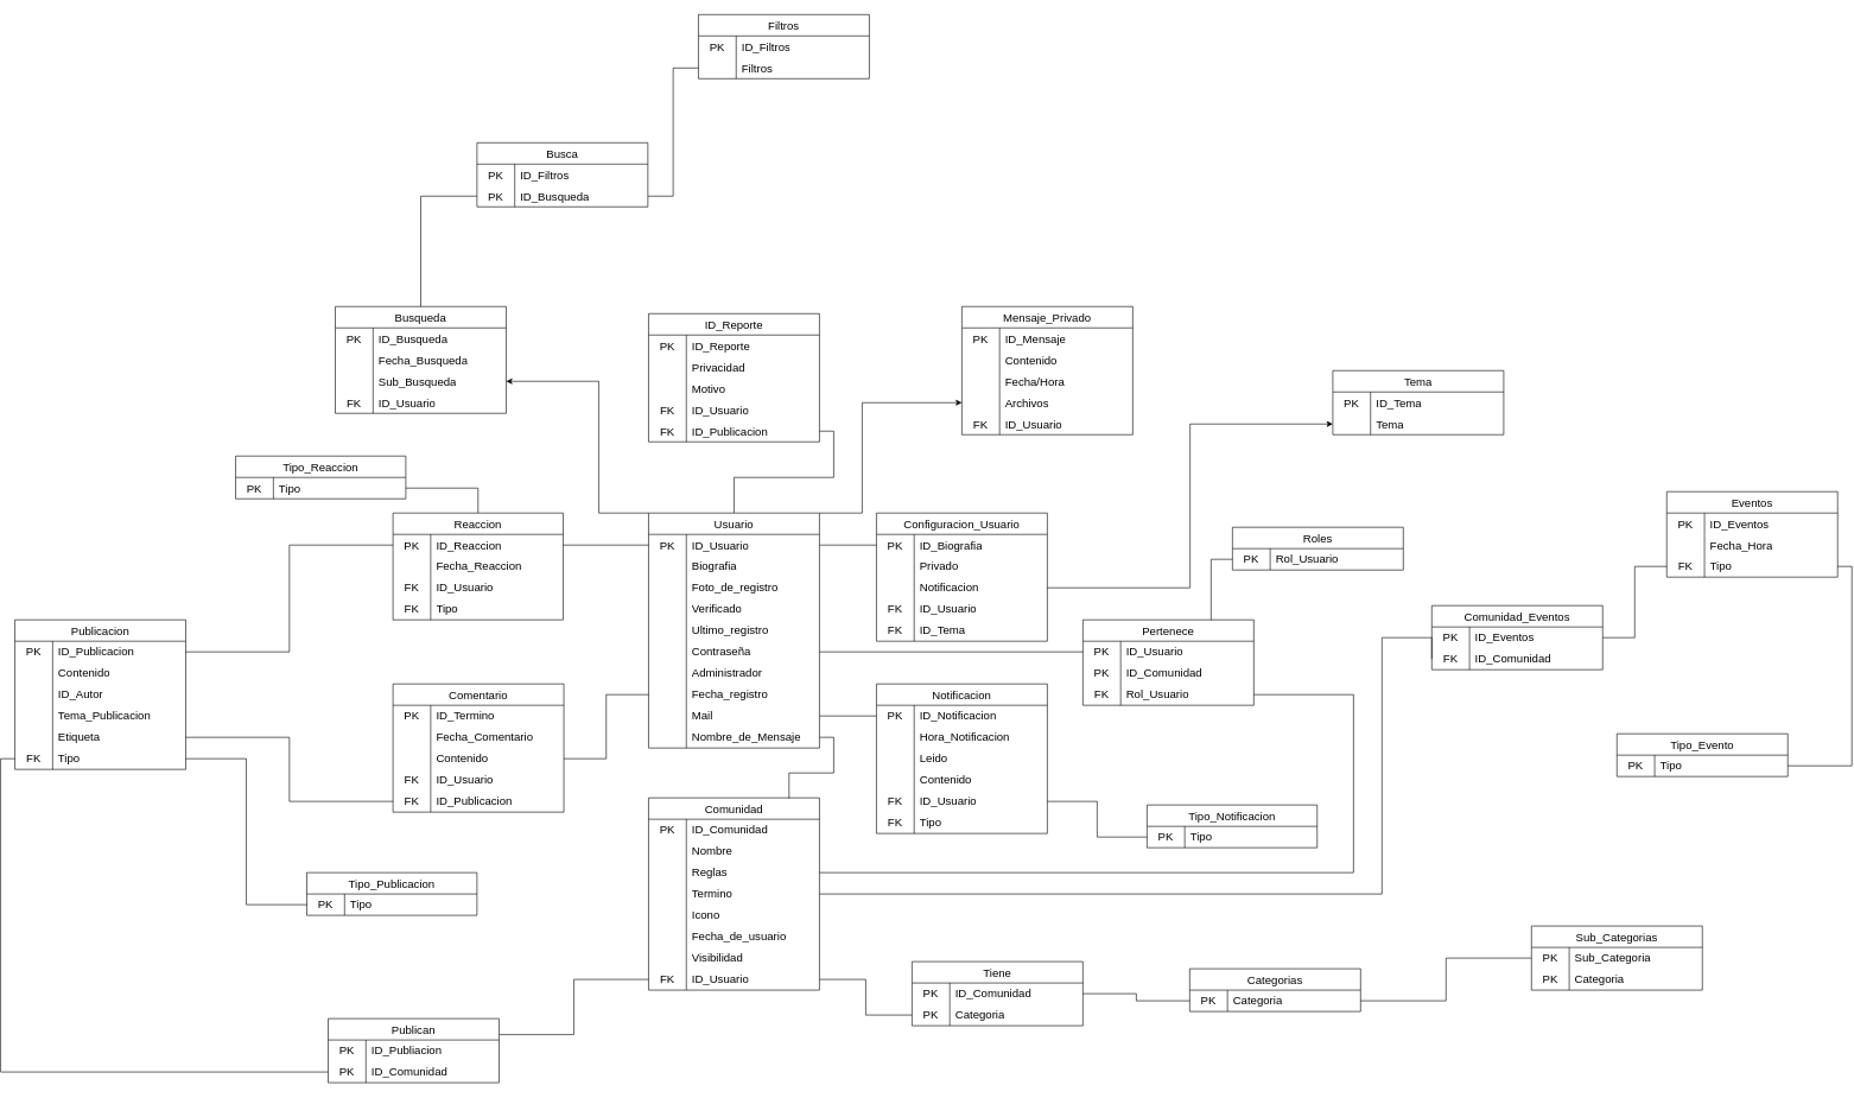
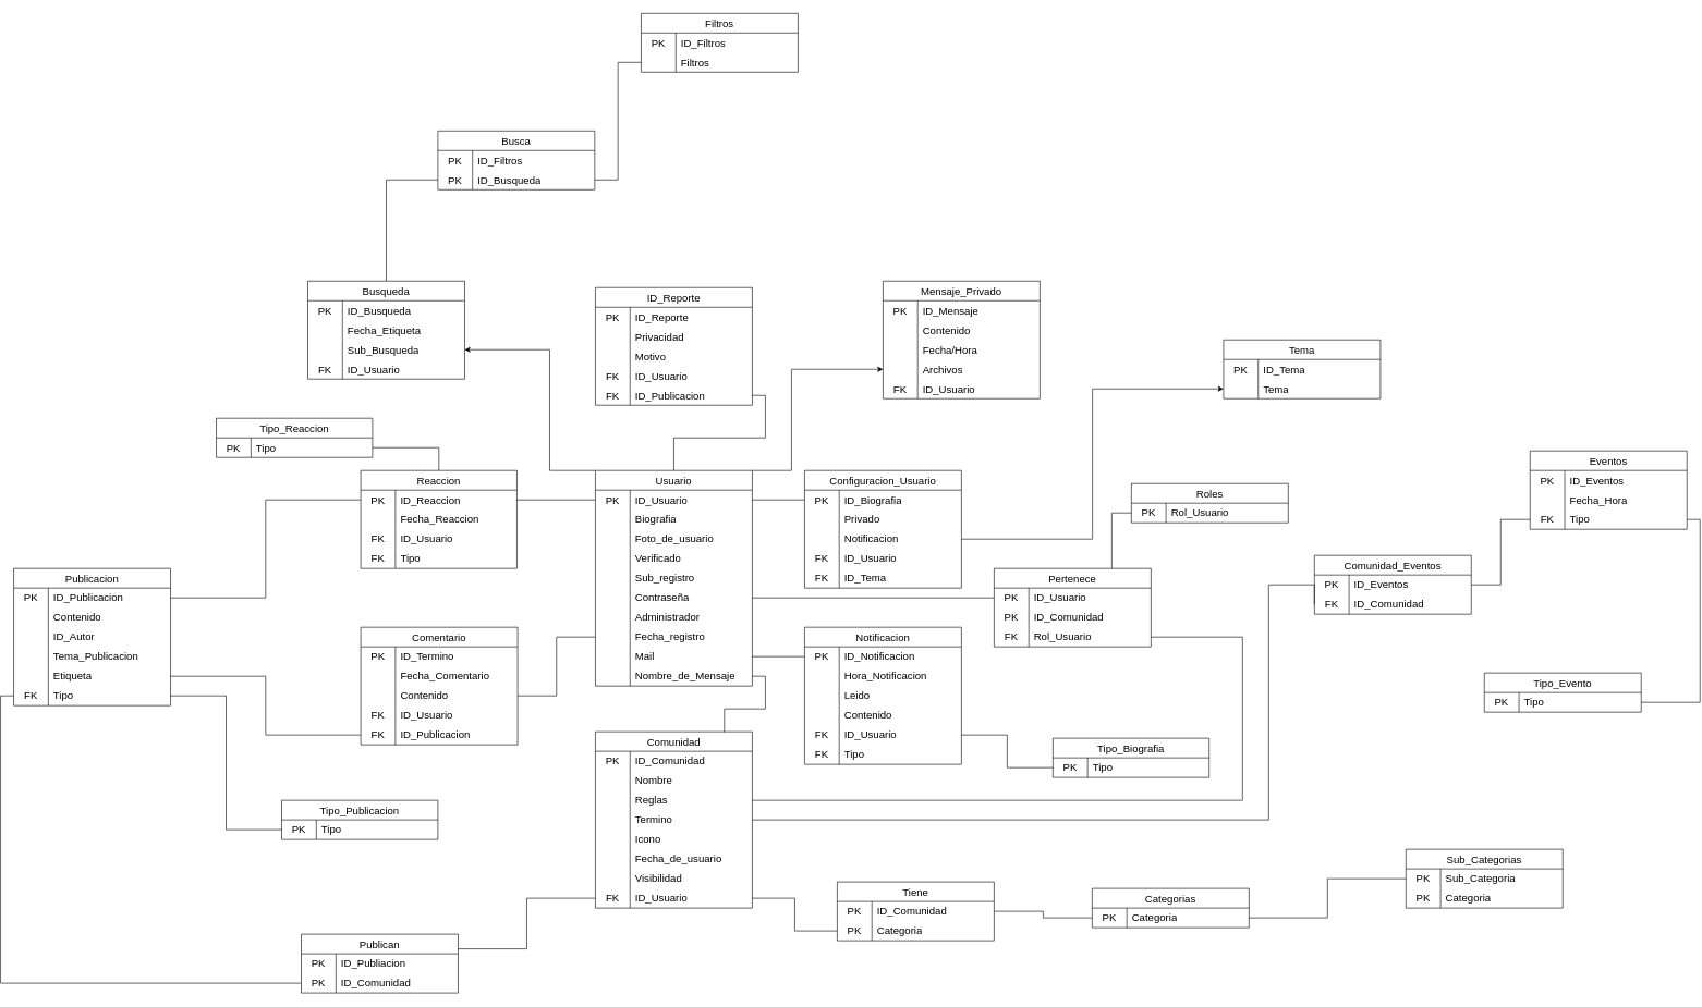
- <mxCell id="66" value="Fecha_Busqueda" style="shape=partialRectangle;html=1;whiteSpace=wrap;connectable=0;fillColor=none;top=0;left=0;bottom=0;right=0;align=left;spacingLeft=6;overflow=hidden;strokeColor=inherit;fontSize=16;" parent="64" vertex="1"><mxGeometry x="53" width="187" height="30" as="geometry"><mxRectangle width="187" height="30" as="alternateBounds" /></mxGeometry></mxCell>
+ <mxCell id="66" value="Fecha_Etiqueta" style="shape=partialRectangle;html=1;whiteSpace=wrap;connectable=0;fillColor=none;top=0;left=0;bottom=0;right=0;align=left;spacingLeft=6;overflow=hidden;strokeColor=inherit;fontSize=16;" parent="64" vertex="1"><mxGeometry x="53" width="187" height="30" as="geometry"><mxRectangle width="187" height="30" as="alternateBounds" /></mxGeometry></mxCell>
- <mxCell id="14" value="Foto_de_registro" style="shape=partialRectangle;html=1;whiteSpace=wrap;connectable=0;fillColor=none;top=0;left=0;bottom=0;right=0;align=left;spacingLeft=6;overflow=hidden;strokeColor=inherit;fontSize=16;" parent="12" vertex="1"><mxGeometry x="53" width="187" height="30" as="geometry"><mxRectangle width="187" height="30" as="alternateBounds" /></mxGeometry></mxCell>
+ <mxCell id="14" value="Foto_de_usuario" style="shape=partialRectangle;html=1;whiteSpace=wrap;connectable=0;fillColor=none;top=0;left=0;bottom=0;right=0;align=left;spacingLeft=6;overflow=hidden;strokeColor=inherit;fontSize=16;" parent="12" vertex="1"><mxGeometry x="53" width="187" height="30" as="geometry"><mxRectangle width="187" height="30" as="alternateBounds" /></mxGeometry></mxCell>
- <mxCell id="20" value="Ultimo_registro" style="shape=partialRectangle;html=1;whiteSpace=wrap;connectable=0;fillColor=none;top=0;left=0;bottom=0;right=0;align=left;spacingLeft=6;overflow=hidden;strokeColor=inherit;fontSize=16;" parent="18" vertex="1"><mxGeometry x="53" width="187" height="30" as="geometry"><mxRectangle width="187" height="30" as="alternateBounds" /></mxGeometry></mxCell>
+ <mxCell id="20" value="Sub_registro" style="shape=partialRectangle;html=1;whiteSpace=wrap;connectable=0;fillColor=none;top=0;left=0;bottom=0;right=0;align=left;spacingLeft=6;overflow=hidden;strokeColor=inherit;fontSize=16;" parent="18" vertex="1"><mxGeometry x="53" width="187" height="30" as="geometry"><mxRectangle width="187" height="30" as="alternateBounds" /></mxGeometry></mxCell>
- <mxCell id="106" value="Tipo_Notificacion" style="shape=table;startSize=30;container=1;collapsible=0;childLayout=tableLayout;fixedRows=1;rowLines=0;fontStyle=0;strokeColor=default;fontSize=16;" parent="1" vertex="1"><mxGeometry x="1610" y="1130" width="239" height="60" as="geometry" /></mxCell>
+ <mxCell id="106" value="Tipo_Biografia" style="shape=table;startSize=30;container=1;collapsible=0;childLayout=tableLayout;fixedRows=1;rowLines=0;fontStyle=0;strokeColor=default;fontSize=16;" parent="1" vertex="1"><mxGeometry x="1610" y="1130" width="239" height="60" as="geometry" /></mxCell>
